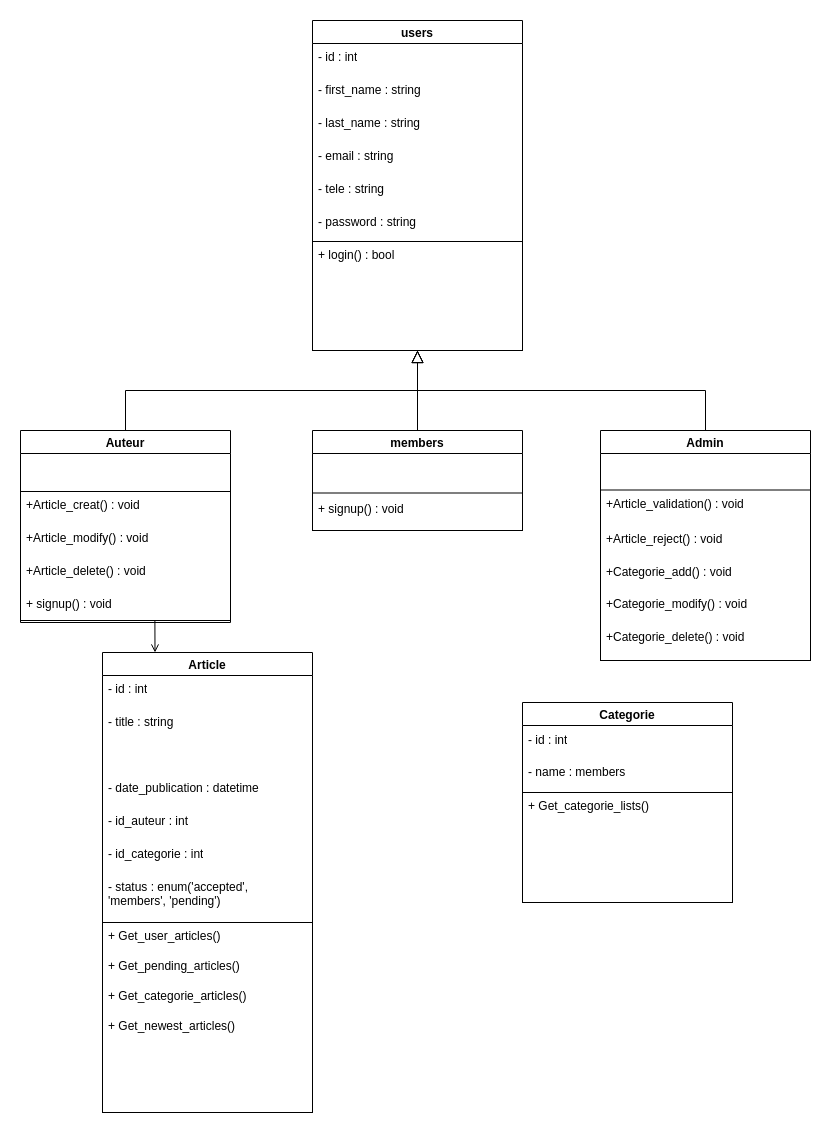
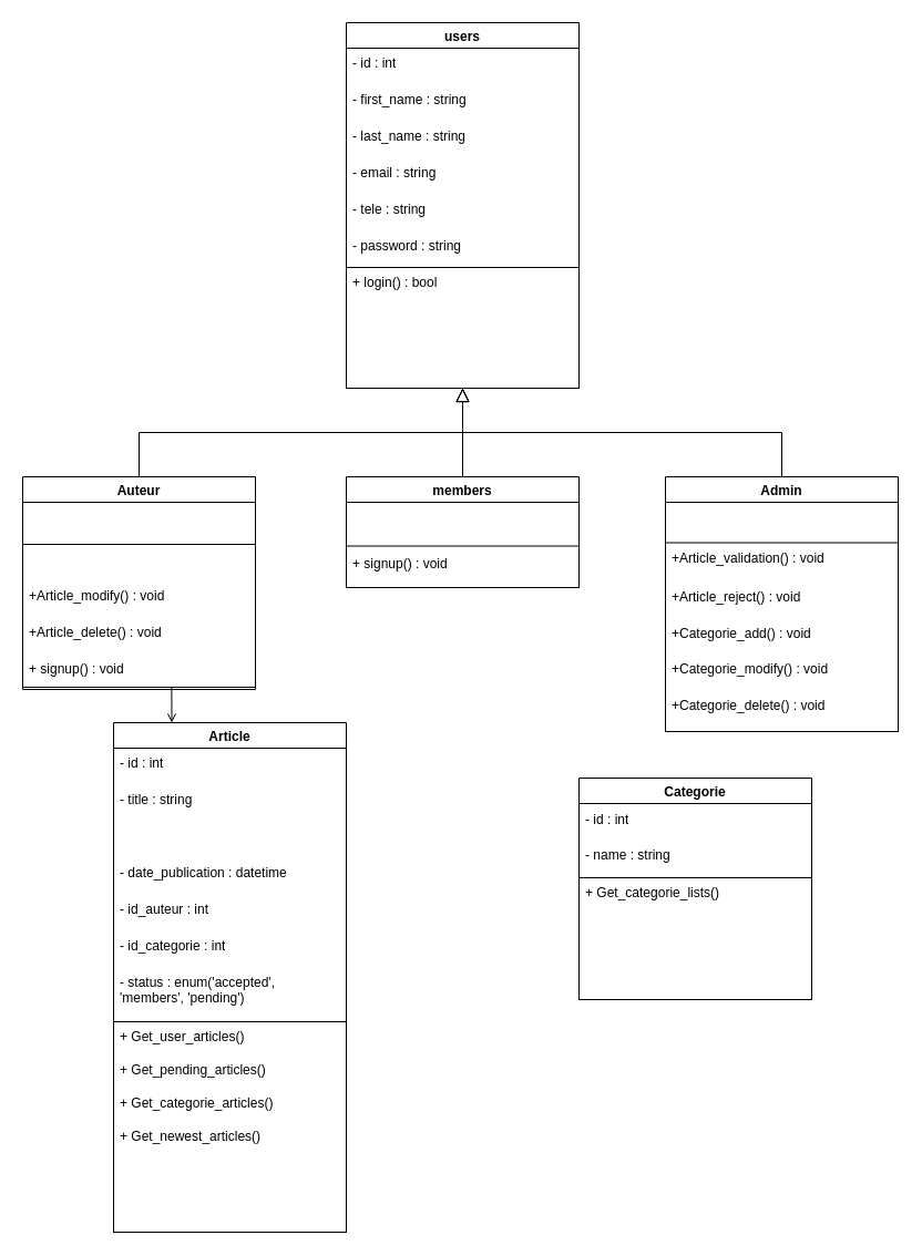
- <mxCell id="23" value="+Article_creat() : void" style="text;strokeColor=none;fillColor=none;align=left;verticalAlign=top;spacingLeft=4;spacingRight=4;overflow=hidden;rotatable=0;points=[[0,0.5],[1,0.5]];portConstraint=eastwest;whiteSpace=wrap;html=1;" parent="21" vertex="1"><mxGeometry y="61" width="210" height="33" as="geometry" /></mxCell>
- <mxCell id="41" value="- name : members" style="text;strokeColor=none;fillColor=none;align=left;verticalAlign=top;spacingLeft=4;spacingRight=4;overflow=hidden;rotatable=0;points=[[0,0.5],[1,0.5]];portConstraint=eastwest;whiteSpace=wrap;html=1;" parent="39" vertex="1"><mxGeometry y="56" width="210" height="34" as="geometry" /></mxCell>
+ <mxCell id="41" value="- name : string" style="text;strokeColor=none;fillColor=none;align=left;verticalAlign=top;spacingLeft=4;spacingRight=4;overflow=hidden;rotatable=0;points=[[0,0.5],[1,0.5]];portConstraint=eastwest;whiteSpace=wrap;html=1;" parent="39" vertex="1"><mxGeometry y="56" width="210" height="34" as="geometry" /></mxCell>
